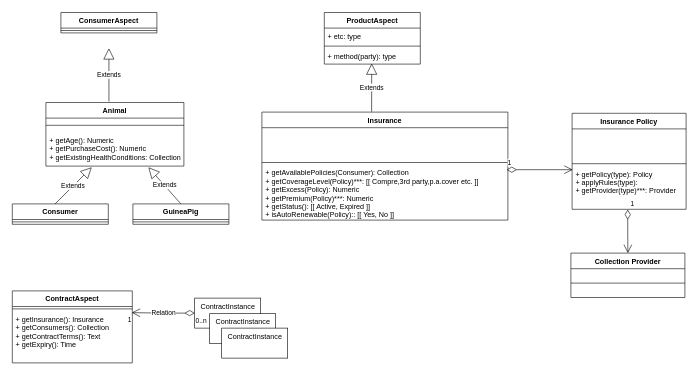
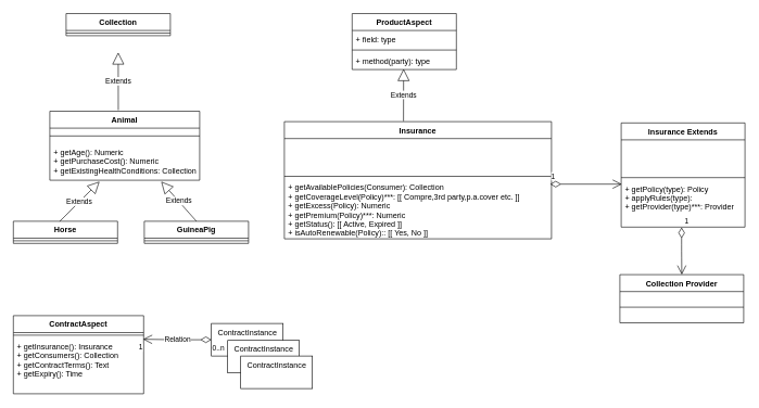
- <mxCell id="16" value="ConsumerAspect" style="swimlane;fontStyle=1;align=center;verticalAlign=top;childLayout=stackLayout;horizontal=1;startSize=26;horizontalStack=0;resizeParent=1;resizeParentMax=0;resizeLast=0;collapsible=1;marginBottom=0;" vertex="1" parent="1"><mxGeometry x="101" y="20" width="160" height="34" as="geometry" /></mxCell>
+ <mxCell id="16" value="Collection" style="swimlane;fontStyle=1;align=center;verticalAlign=top;childLayout=stackLayout;horizontal=1;startSize=26;horizontalStack=0;resizeParent=1;resizeParentMax=0;resizeLast=0;collapsible=1;marginBottom=0;" vertex="1" parent="1"><mxGeometry x="101" y="20" width="160" height="34" as="geometry" /></mxCell>
- <mxCell id="3" value="+ etc: type" style="text;strokeColor=none;fillColor=none;align=left;verticalAlign=top;spacingLeft=4;spacingRight=4;overflow=hidden;rotatable=0;points=[[0,0.5],[1,0.5]];portConstraint=eastwest;" vertex="1" parent="2"><mxGeometry y="26" width="160" height="26" as="geometry" /></mxCell>
+ <mxCell id="3" value="+ field: type" style="text;strokeColor=none;fillColor=none;align=left;verticalAlign=top;spacingLeft=4;spacingRight=4;overflow=hidden;rotatable=0;points=[[0,0.5],[1,0.5]];portConstraint=eastwest;" vertex="1" parent="2"><mxGeometry y="26" width="160" height="26" as="geometry" /></mxCell>
- <mxCell id="11" value="Insurance Policy" style="swimlane;fontStyle=1;align=center;verticalAlign=top;childLayout=stackLayout;horizontal=1;startSize=26;horizontalStack=0;resizeParent=1;resizeParentMax=0;resizeLast=0;collapsible=1;marginBottom=0;" vertex="1" parent="1"><mxGeometry x="953" y="188" width="190" height="160" as="geometry" /></mxCell>
+ <mxCell id="11" value="Insurance Extends" style="swimlane;fontStyle=1;align=center;verticalAlign=top;childLayout=stackLayout;horizontal=1;startSize=26;horizontalStack=0;resizeParent=1;resizeParentMax=0;resizeLast=0;collapsible=1;marginBottom=0;" vertex="1" parent="1"><mxGeometry x="953" y="188" width="190" height="160" as="geometry" /></mxCell>
- <mxCell id="18" value="Consumer" style="swimlane;fontStyle=1;align=center;verticalAlign=top;childLayout=stackLayout;horizontal=1;startSize=26;horizontalStack=0;resizeParent=1;resizeParentMax=0;resizeLast=0;collapsible=1;marginBottom=0;" vertex="1" parent="1"><mxGeometry x="20" y="339" width="160" height="34" as="geometry" /></mxCell>
+ <mxCell id="18" value="Horse" style="swimlane;fontStyle=1;align=center;verticalAlign=top;childLayout=stackLayout;horizontal=1;startSize=26;horizontalStack=0;resizeParent=1;resizeParentMax=0;resizeLast=0;collapsible=1;marginBottom=0;" vertex="1" parent="1"><mxGeometry x="20" y="339" width="160" height="34" as="geometry" /></mxCell>
